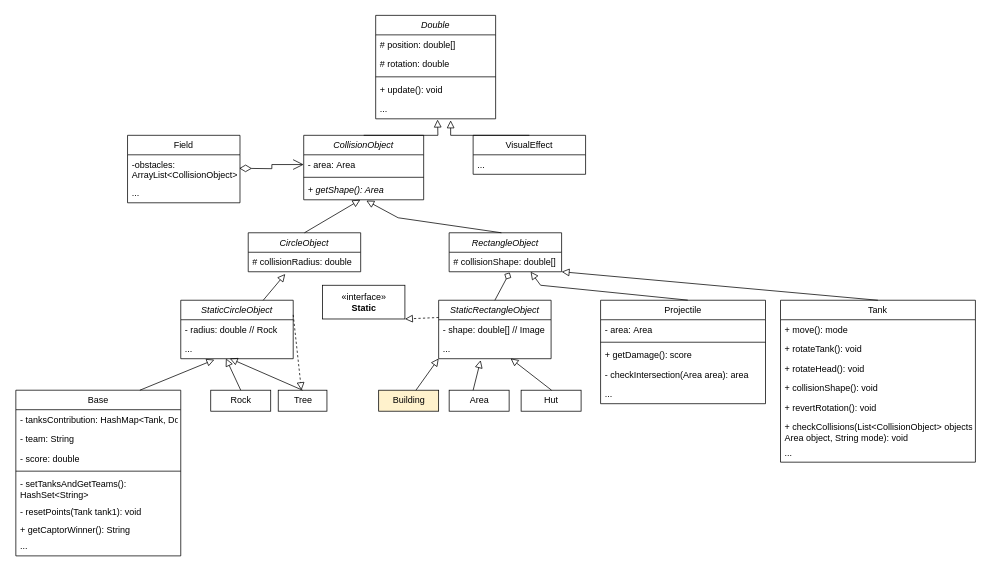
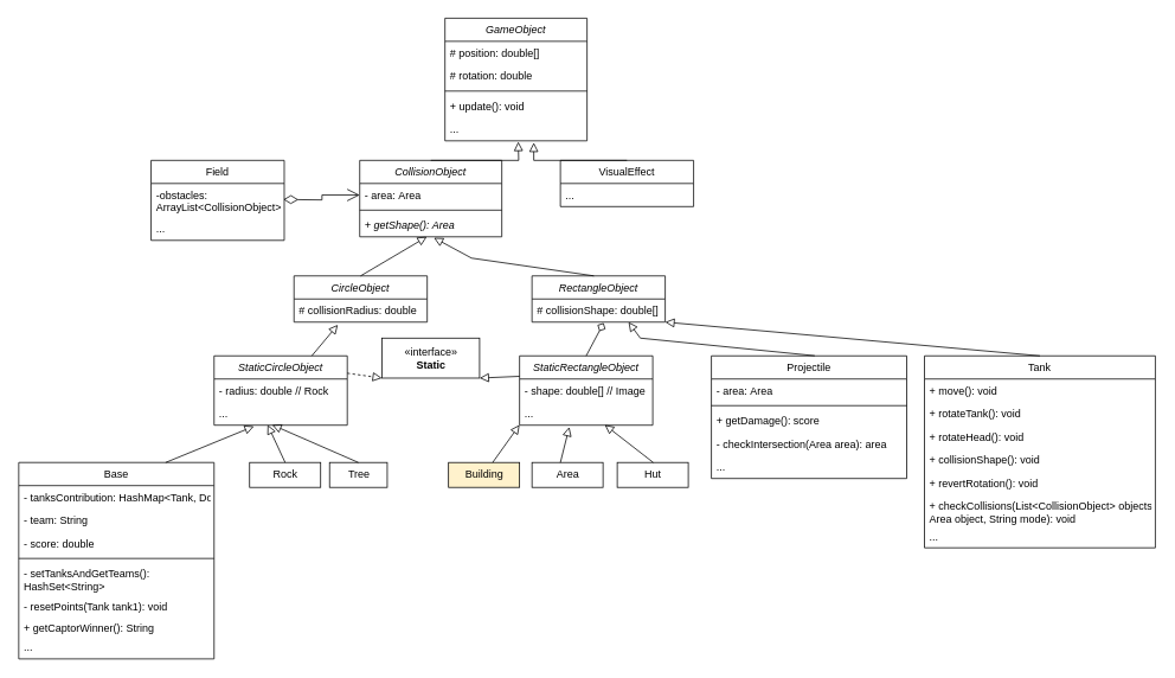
- <mxCell id="2" value="Double" style="swimlane;fontStyle=2;align=center;verticalAlign=top;childLayout=stackLayout;horizontal=1;startSize=26;horizontalStack=0;resizeParent=1;resizeParentMax=0;resizeLast=0;collapsible=1;marginBottom=0;" parent="1" vertex="1"><mxGeometry x="500" y="20" width="160" height="138" as="geometry" /></mxCell>
+ <mxCell id="2" value="GameObject" style="swimlane;fontStyle=2;align=center;verticalAlign=top;childLayout=stackLayout;horizontal=1;startSize=26;horizontalStack=0;resizeParent=1;resizeParentMax=0;resizeLast=0;collapsible=1;marginBottom=0;" parent="1" vertex="1"><mxGeometry x="500" y="20" width="160" height="138" as="geometry" /></mxCell>
- <mxCell id="68" value="" style="endArrow=block;startArrow=none;endFill=0;startFill=0;endSize=8;html=1;verticalAlign=bottom;dashed=1;labelBackgroundColor=none;rounded=0;exitX=0;exitY=-0.115;exitDx=0;exitDy=0;entryX=1;entryY=1;entryDx=0;entryDy=0;exitPerimeter=0;" parent="1" source="20" target="66" edge="1"><mxGeometry width="160" relative="1" as="geometry"><mxPoint x="400" y="429.5" as="sourcePoint" /><mxPoint x="439" y="420" as="targetPoint" /></mxGeometry></mxCell>
+ <mxCell id="68" value="" style="endArrow=block;startArrow=none;endFill=0;startFill=0;endSize=8;html=1;verticalAlign=bottom;dashed=0;labelBackgroundColor=none;rounded=0;exitX=0;exitY=-0.115;exitDx=0;exitDy=0;entryX=1;entryY=1;entryDx=0;entryDy=0;exitPerimeter=0;" parent="1" source="20" target="66" edge="1"><mxGeometry width="160" relative="1" as="geometry"><mxPoint x="400" y="429.5" as="sourcePoint" /><mxPoint x="439" y="420" as="targetPoint" /></mxGeometry></mxCell>
- <mxCell id="29" value="+ move(): mode" style="text;strokeColor=none;fillColor=none;align=left;verticalAlign=top;spacingLeft=4;spacingRight=4;overflow=hidden;rotatable=0;points=[[0,0.5],[1,0.5]];portConstraint=eastwest;" parent="28" vertex="1"><mxGeometry y="26" width="260" height="26" as="geometry" /></mxCell>
+ <mxCell id="29" value="+ move(): void" style="text;strokeColor=none;fillColor=none;align=left;verticalAlign=top;spacingLeft=4;spacingRight=4;overflow=hidden;rotatable=0;points=[[0,0.5],[1,0.5]];portConstraint=eastwest;" parent="28" vertex="1"><mxGeometry y="26" width="260" height="26" as="geometry" /></mxCell>
- <mxCell id="67" value="" style="endArrow=block;startArrow=none;endFill=0;startFill=0;endSize=8;html=1;verticalAlign=bottom;dashed=1;labelBackgroundColor=none;rounded=0;exitX=1;exitY=0.25;exitDx=0;exitDy=0;" parent="1" source="16" target="41" edge="1"><mxGeometry width="160" relative="1" as="geometry"><mxPoint x="510" y="450" as="sourcePoint" /><mxPoint x="670" y="450" as="targetPoint" /></mxGeometry></mxCell>
+ <mxCell id="67" value="" style="endArrow=block;startArrow=none;endFill=0;startFill=0;endSize=8;html=1;verticalAlign=bottom;dashed=1;labelBackgroundColor=none;rounded=0;exitX=1;exitY=0.25;exitDx=0;exitDy=0;entryX=0;entryY=1;entryDx=0;entryDy=0;" parent="1" source="16" target="66" edge="1"><mxGeometry width="160" relative="1" as="geometry"><mxPoint x="510" y="450" as="sourcePoint" /><mxPoint x="670" y="450" as="targetPoint" /></mxGeometry></mxCell>
